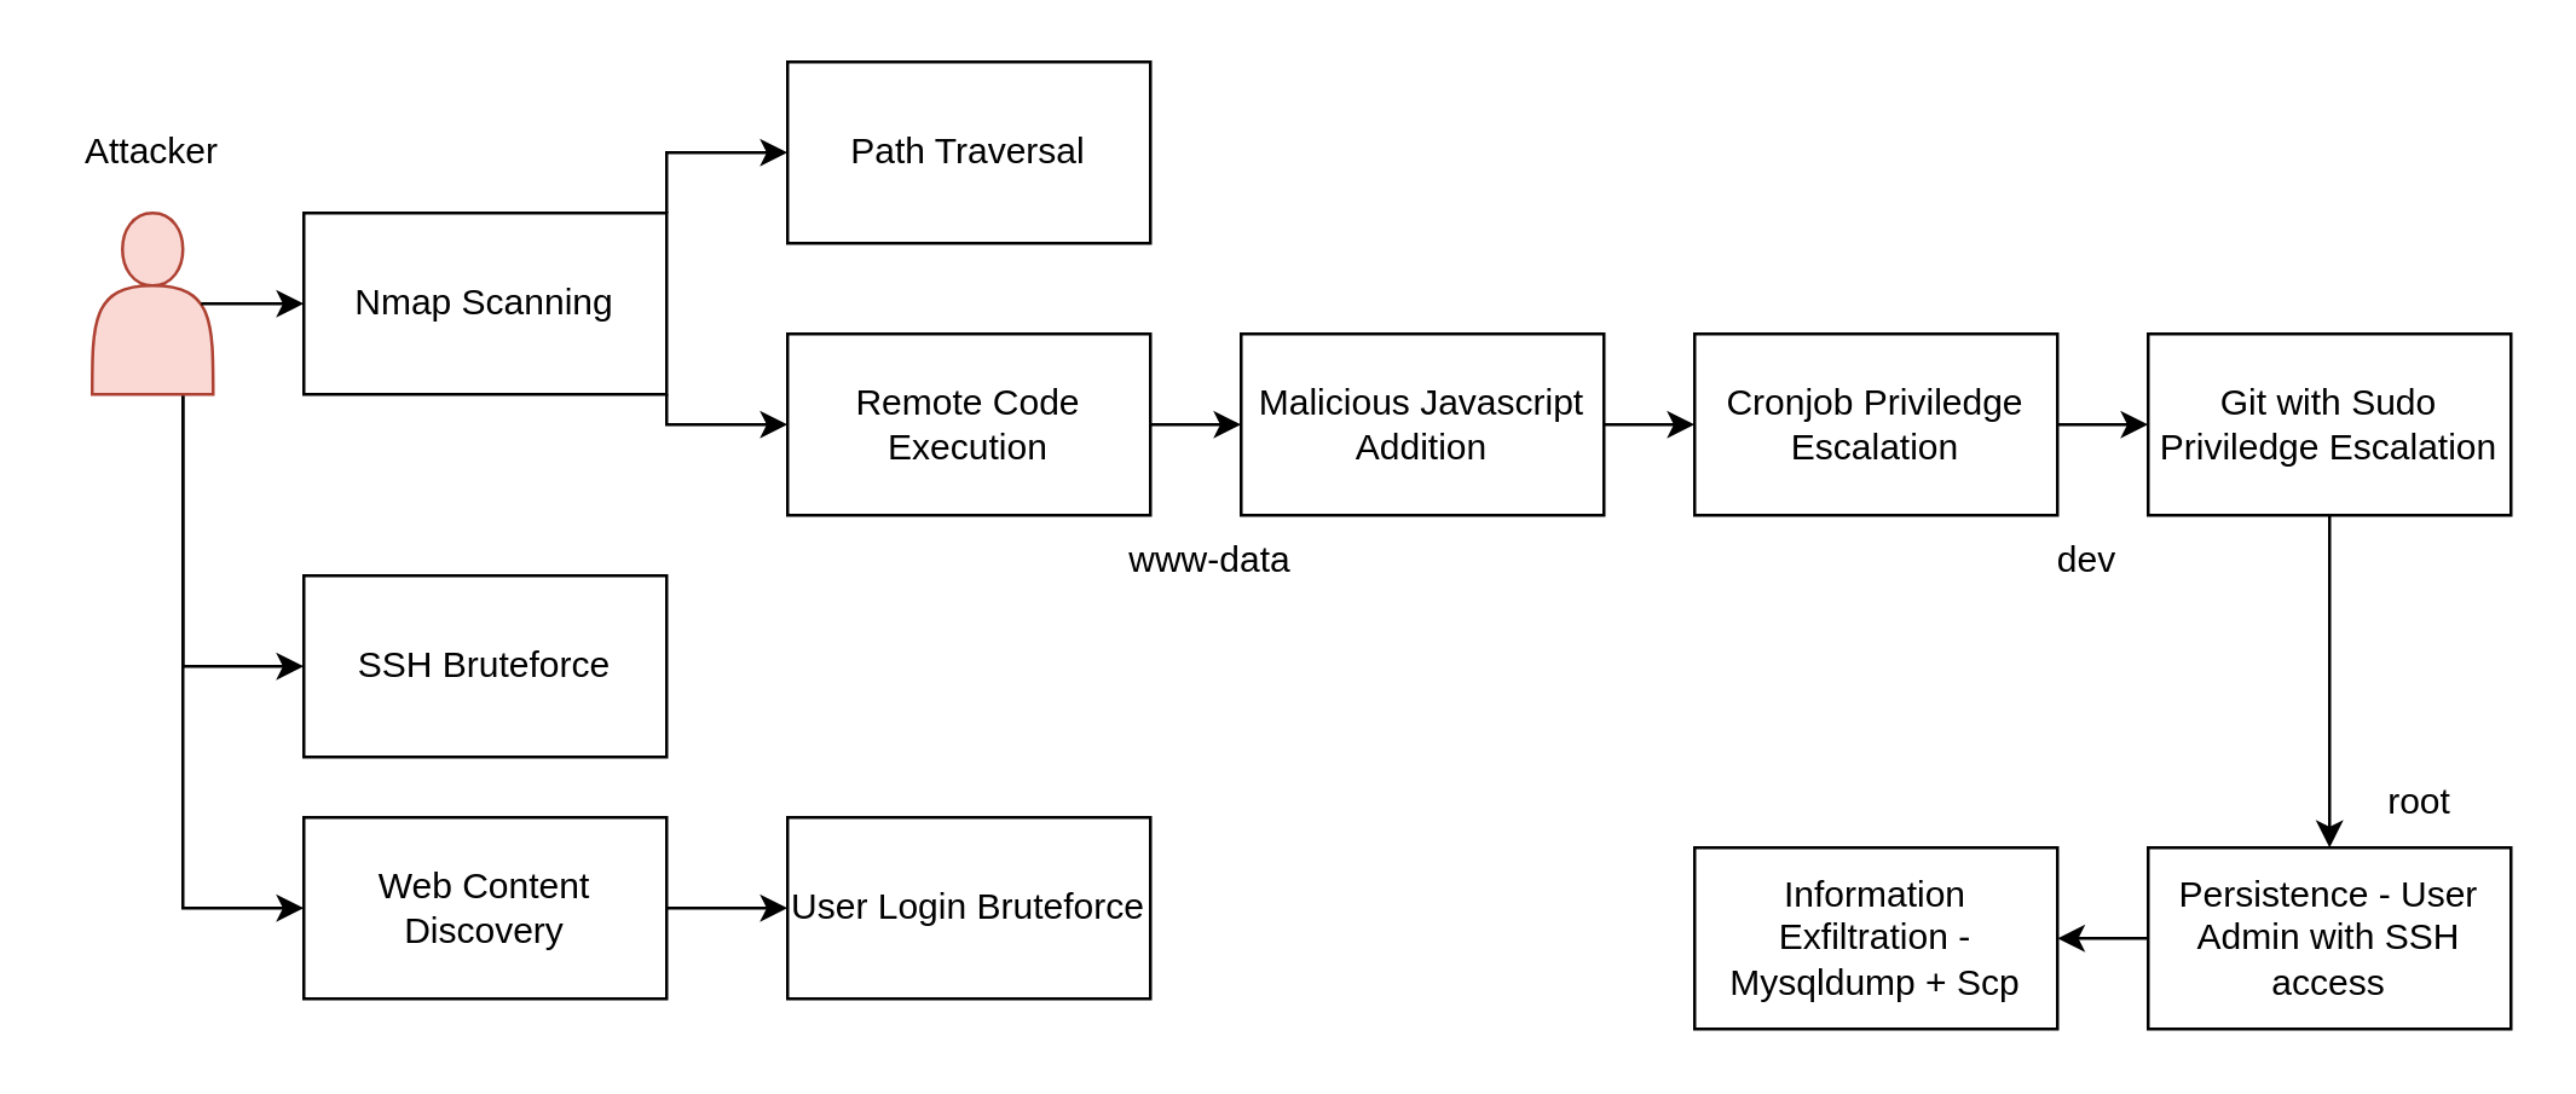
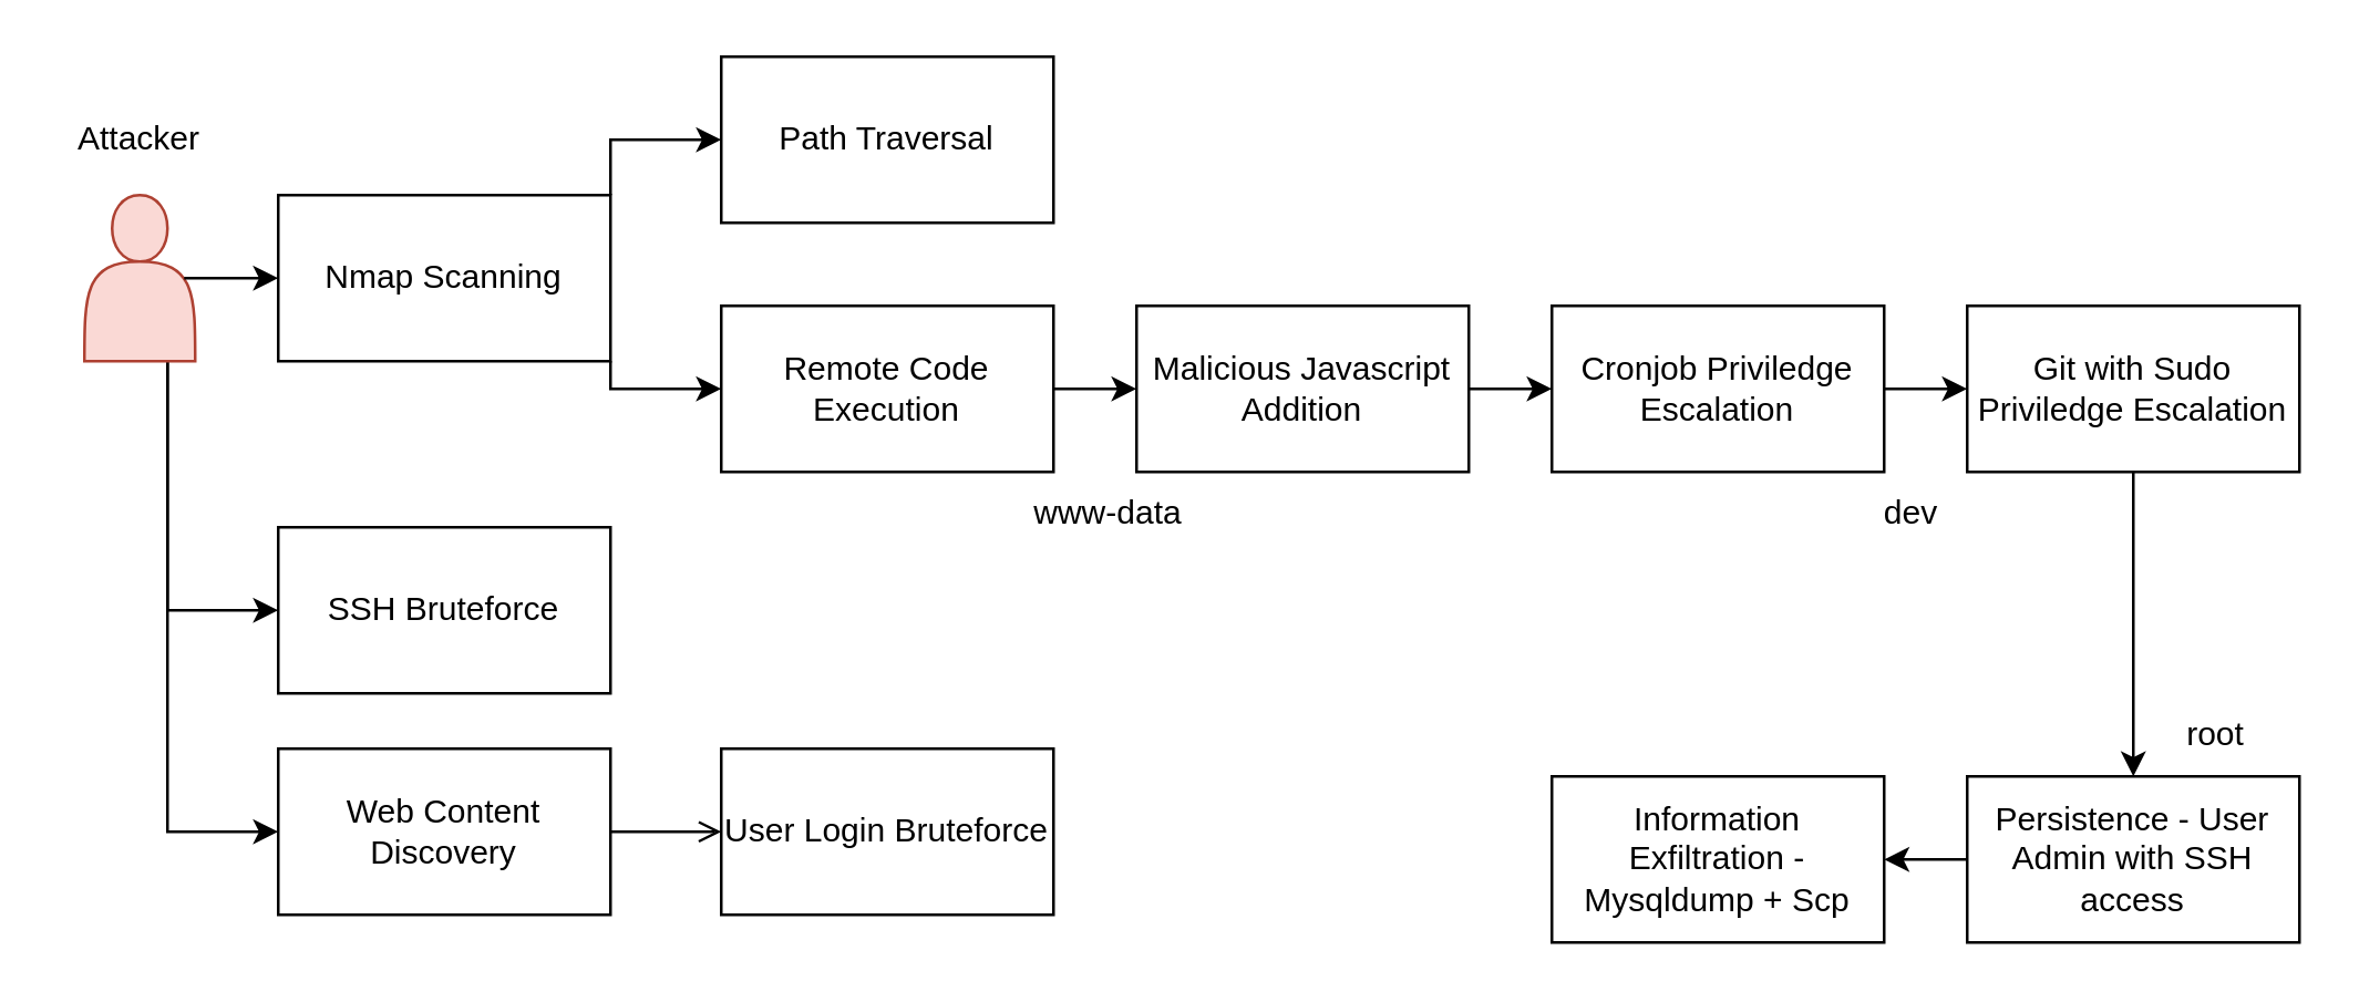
- <mxCell id="9" style="edgeStyle=orthogonalEdgeStyle;rounded=0;orthogonalLoop=1;jettySize=auto;html=1;entryX=0;entryY=0.5;entryDx=0;entryDy=0;" parent="1" source="10" target="25" edge="1"><mxGeometry relative="1" as="geometry" /></mxCell>
+ <mxCell id="9" style="edgeStyle=orthogonalEdgeStyle;rounded=0;orthogonalLoop=1;jettySize=auto;html=1;entryX=0;entryY=0.5;entryDx=0;entryDy=0;endArrow=open;" parent="1" source="10" target="25" edge="1"><mxGeometry relative="1" as="geometry" /></mxCell>
